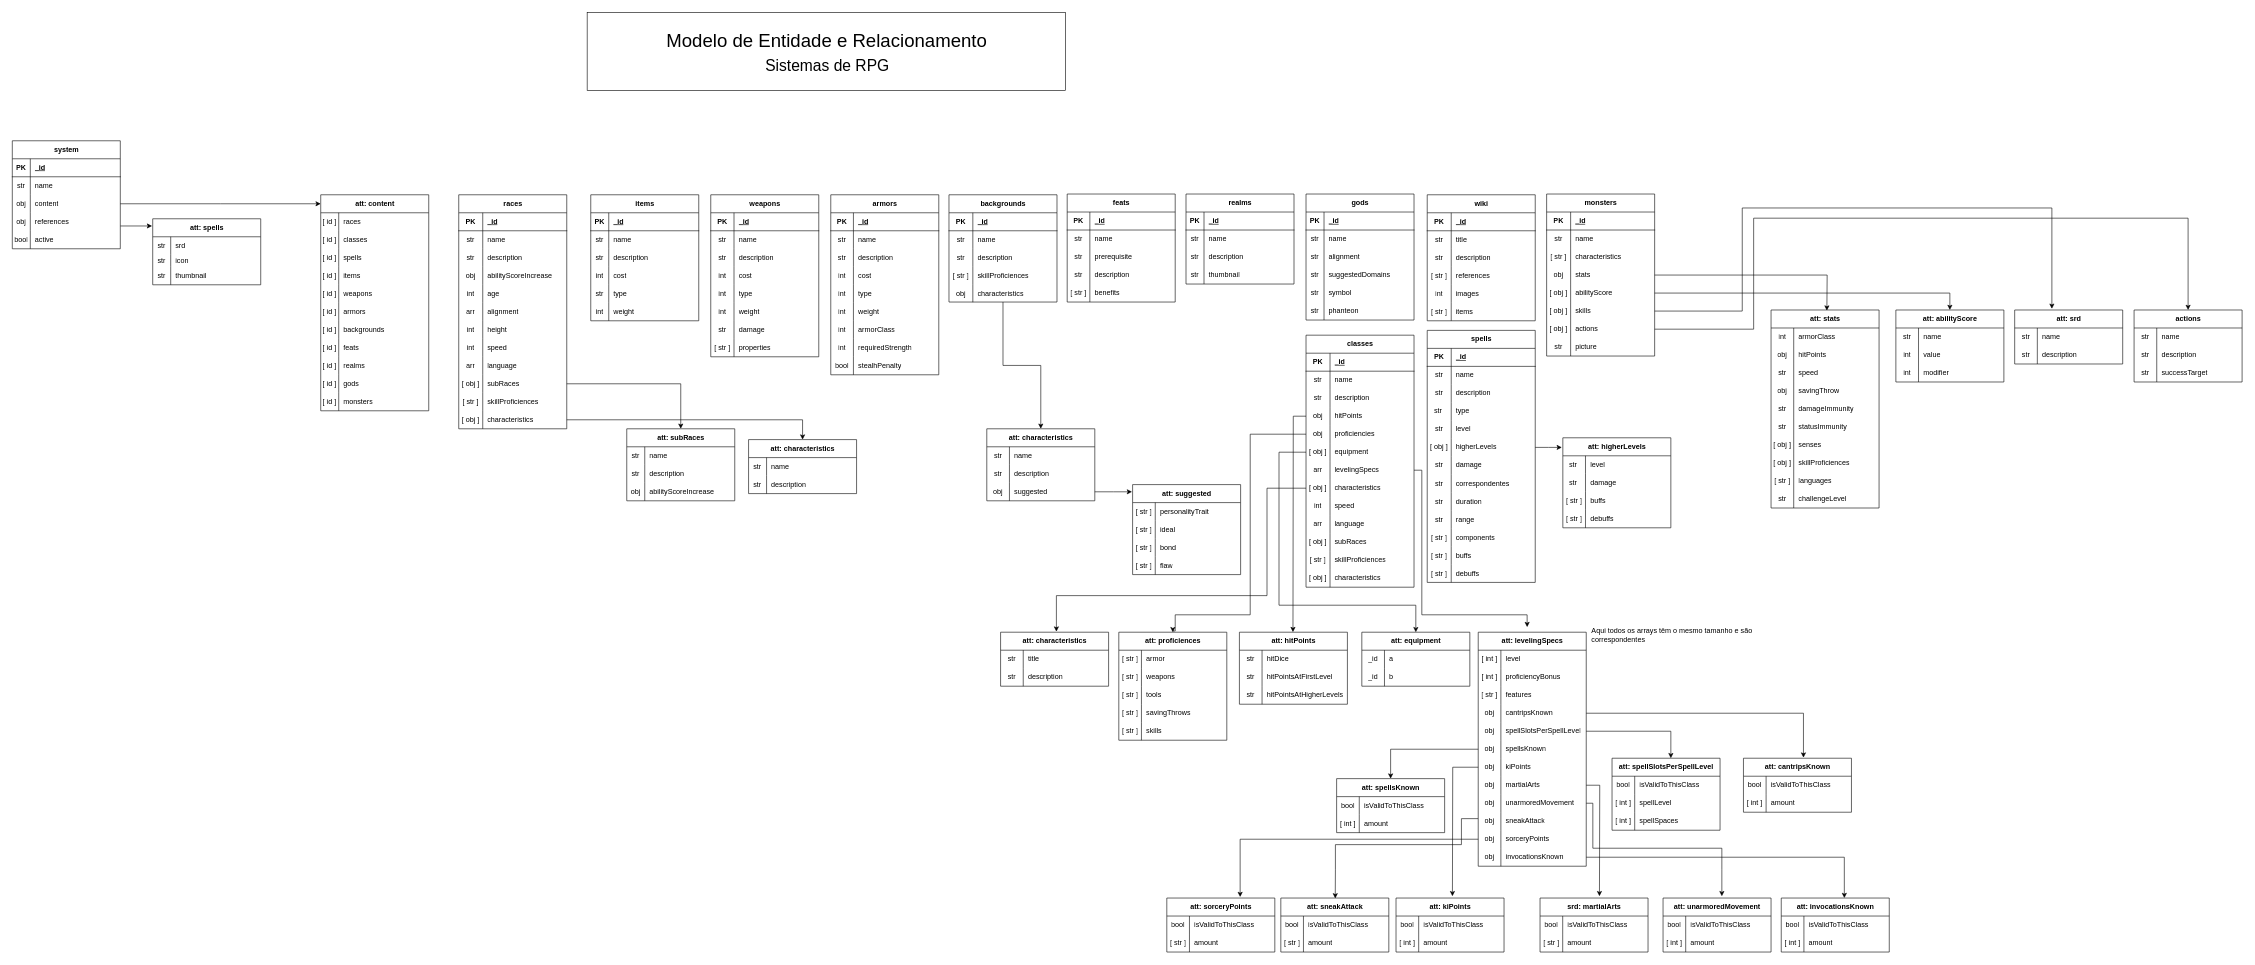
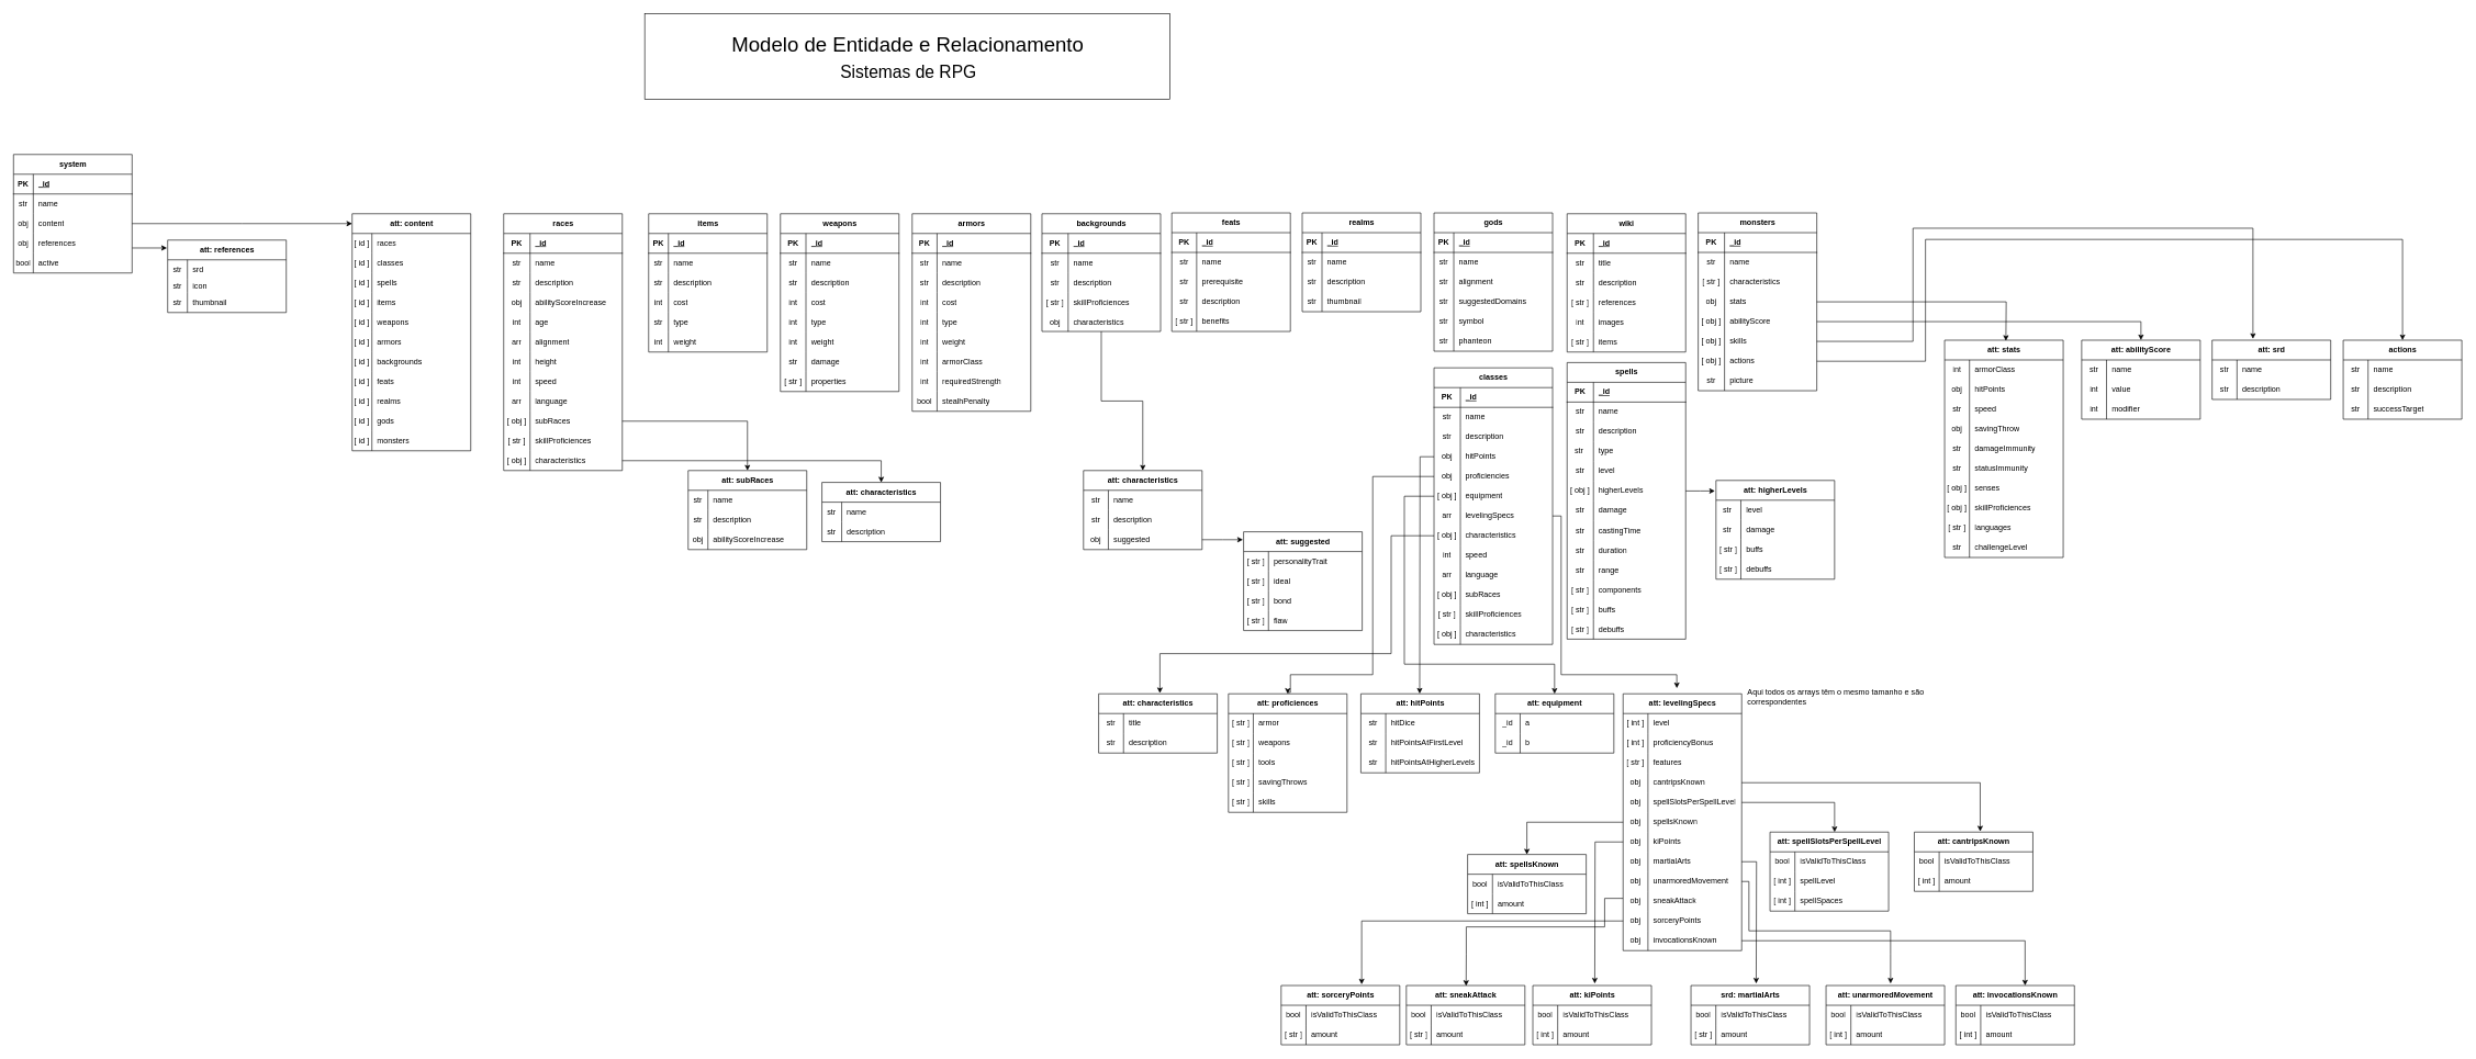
- <mxCell id="22" value="att: spells" style="shape=table;startSize=30;container=1;collapsible=1;childLayout=tableLayout;fixedRows=1;rowLines=0;fontStyle=1;align=center;resizeLast=1;html=1;" parent="1" vertex="1"><mxGeometry x="254" y="364" width="180" height="110" as="geometry" /></mxCell>
+ <mxCell id="22" value="att: references" style="shape=table;startSize=30;container=1;collapsible=1;childLayout=tableLayout;fixedRows=1;rowLines=0;fontStyle=1;align=center;resizeLast=1;html=1;" parent="1" vertex="1"><mxGeometry x="254" y="364" width="180" height="110" as="geometry" /></mxCell>
- <mxCell id="327" value="correspondentes" style="shape=partialRectangle;connectable=0;fillColor=none;top=0;left=0;bottom=0;right=0;align=left;spacingLeft=6;overflow=hidden;whiteSpace=wrap;html=1;" parent="325" vertex="1"><mxGeometry x="40" width="140" height="30" as="geometry"><mxRectangle width="140" height="30" as="alternateBounds" /></mxGeometry></mxCell>
+ <mxCell id="327" value="castingTime" style="shape=partialRectangle;connectable=0;fillColor=none;top=0;left=0;bottom=0;right=0;align=left;spacingLeft=6;overflow=hidden;whiteSpace=wrap;html=1;" parent="325" vertex="1"><mxGeometry x="40" width="140" height="30" as="geometry"><mxRectangle width="140" height="30" as="alternateBounds" /></mxGeometry></mxCell>
